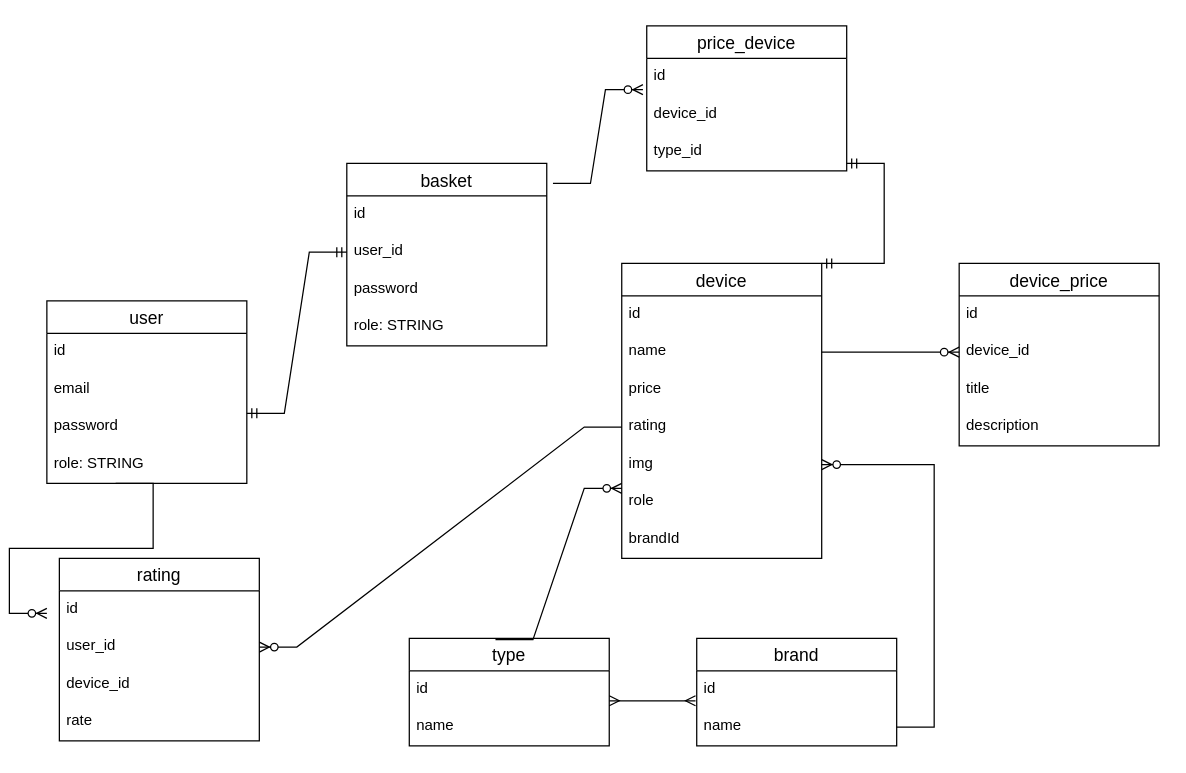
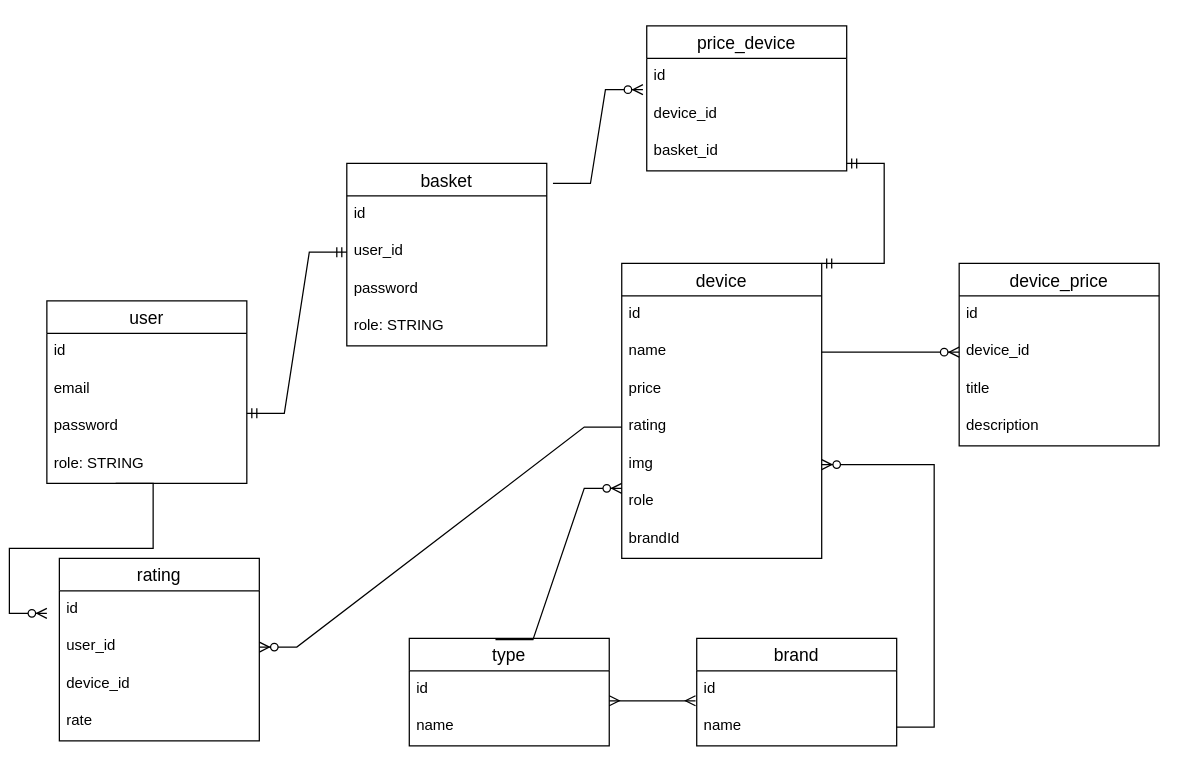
- <mxCell id="38" value="type_id" style="text;strokeColor=none;fillColor=none;spacingLeft=4;spacingRight=4;overflow=hidden;rotatable=0;points=[[0,0.5],[1,0.5]];portConstraint=eastwest;fontSize=12;" parent="35" vertex="1"><mxGeometry y="86" width="160" height="30" as="geometry" /></mxCell>
+ <mxCell id="38" value="basket_id" style="text;strokeColor=none;fillColor=none;spacingLeft=4;spacingRight=4;overflow=hidden;rotatable=0;points=[[0,0.5],[1,0.5]];portConstraint=eastwest;fontSize=12;" parent="35" vertex="1"><mxGeometry y="86" width="160" height="30" as="geometry" /></mxCell>
